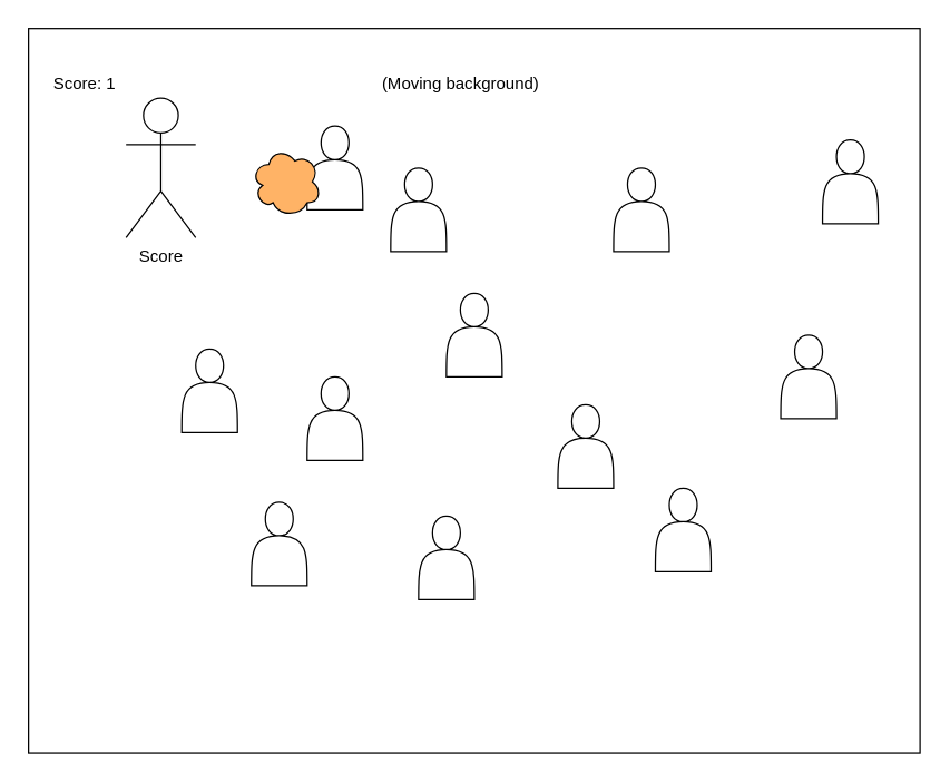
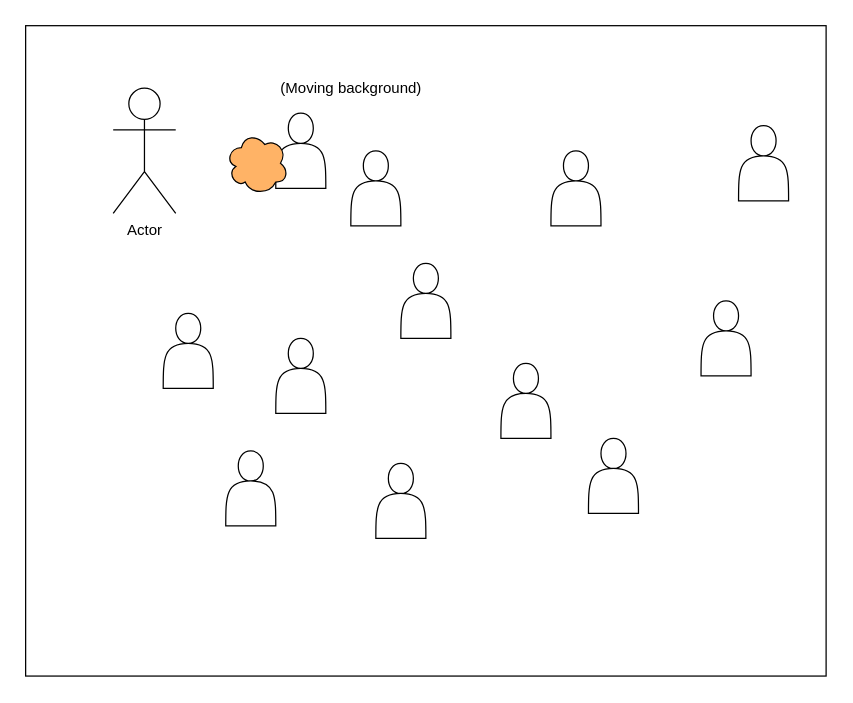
- <mxCell id="3" value="Score: 1" style="text;html=1;align=center;verticalAlign=middle;resizable=0;points=[];autosize=1;strokeColor=none;fillColor=none;" parent="1" vertex="1"><mxGeometry x="30" y="50" width="60" height="20" as="geometry" /></mxCell>
- <mxCell id="4" value="(Moving background)" style="text;html=1;align=center;verticalAlign=middle;resizable=0;points=[];autosize=1;strokeColor=none;fillColor=none;" parent="1" vertex="1"><mxGeometry x="265" y="50" width="130" height="20" as="geometry" /></mxCell>
+ <mxCell id="4" value="(Moving background)" style="text;html=1;align=center;verticalAlign=middle;resizable=0;points=[];autosize=1;strokeColor=none;fillColor=none;" parent="1" vertex="1"><mxGeometry x="215" y="60" width="130" height="20" as="geometry" /></mxCell>
- <mxCell id="5" value="Score" style="shape=umlActor;verticalLabelPosition=bottom;verticalAlign=top;html=1;outlineConnect=0;" parent="1" vertex="1"><mxGeometry x="90" y="70" width="50" height="100" as="geometry" /></mxCell>
+ <mxCell id="5" value="Actor" style="shape=umlActor;verticalLabelPosition=bottom;verticalAlign=top;html=1;outlineConnect=0;" parent="1" vertex="1"><mxGeometry x="90" y="70" width="50" height="100" as="geometry" /></mxCell>
